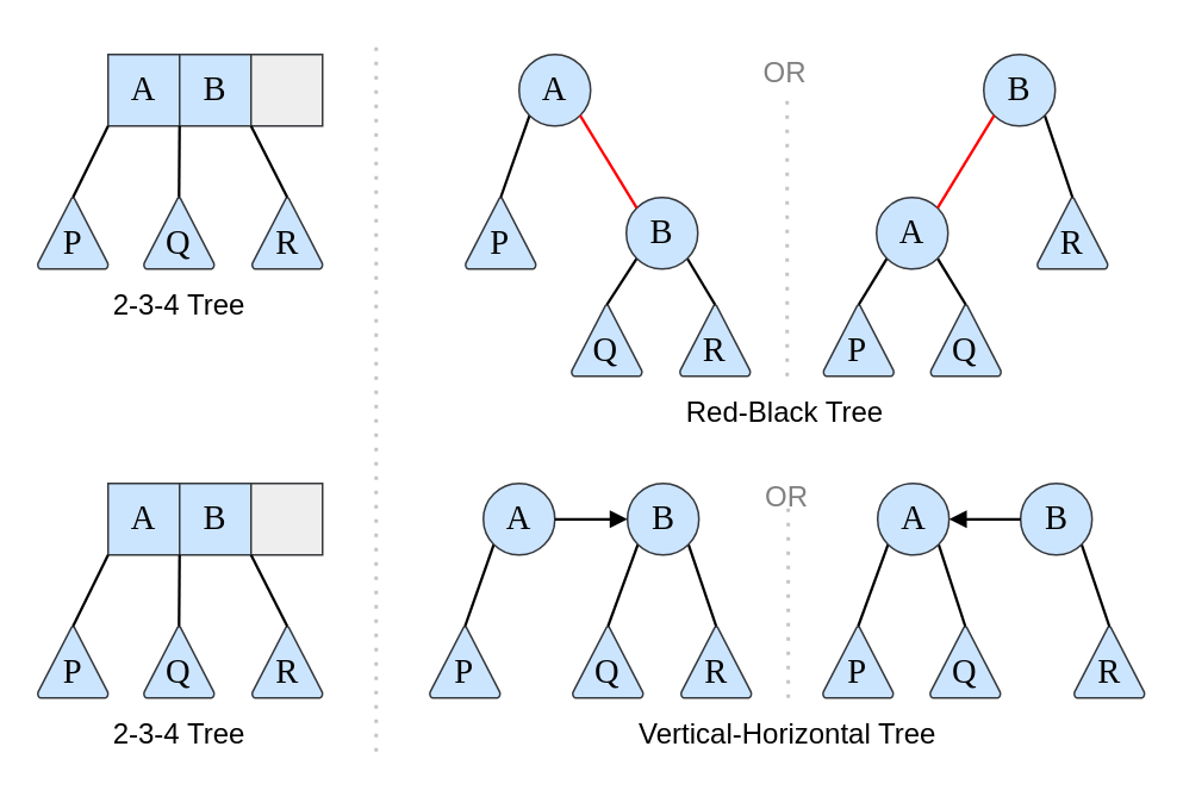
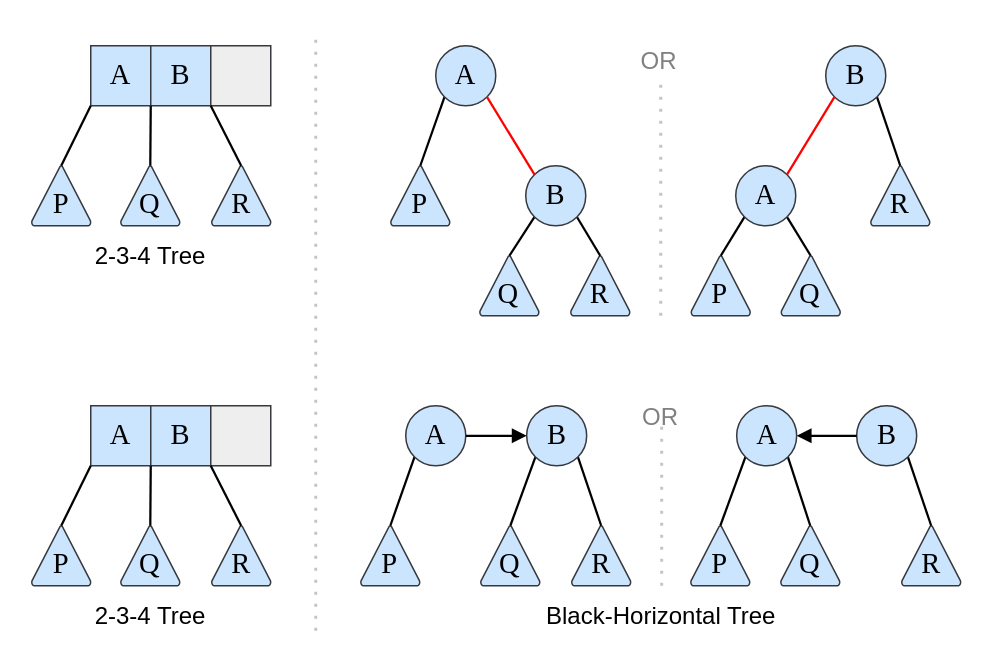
- <mxCell id="25" value="Red-Black Tree" style="text;html=1;strokeColor=none;fillColor=none;align=center;verticalAlign=middle;whiteSpace=wrap;rounded=0;strokeWidth=1;fontFamily=Helvetica;fontSize=16;labelPosition=center;verticalLabelPosition=middle;" vertex="1" parent="14"><mxGeometry x="99.38" y="190" width="160" height="20" as="geometry" /></mxCell>
- <mxCell id="52" value="Vertical-Horizontal Tree" style="text;html=1;strokeColor=none;fillColor=none;align=center;verticalAlign=middle;whiteSpace=wrap;rounded=0;strokeWidth=1;fontFamily=Helvetica;fontSize=16;labelPosition=center;verticalLabelPosition=middle;" vertex="1" parent="51"><mxGeometry x="109.69" y="130" width="180.62" height="20" as="geometry" /></mxCell>
+ <mxCell id="52" value="Black-Horizontal Tree" style="text;html=1;strokeColor=none;fillColor=none;align=center;verticalAlign=middle;whiteSpace=wrap;rounded=0;strokeWidth=1;fontFamily=Helvetica;fontSize=16;labelPosition=center;verticalLabelPosition=middle;" vertex="1" parent="51"><mxGeometry x="109.69" y="130" width="180.62" height="20" as="geometry" /></mxCell>
